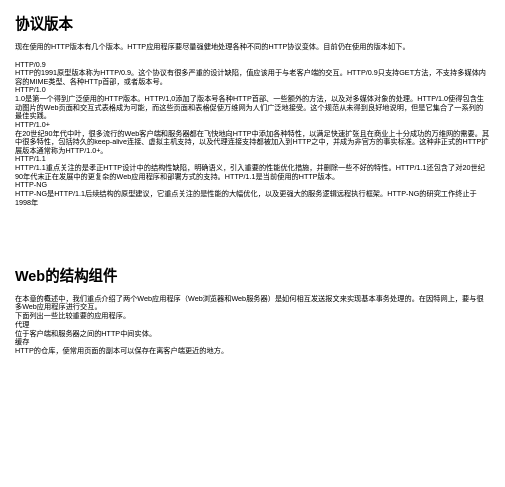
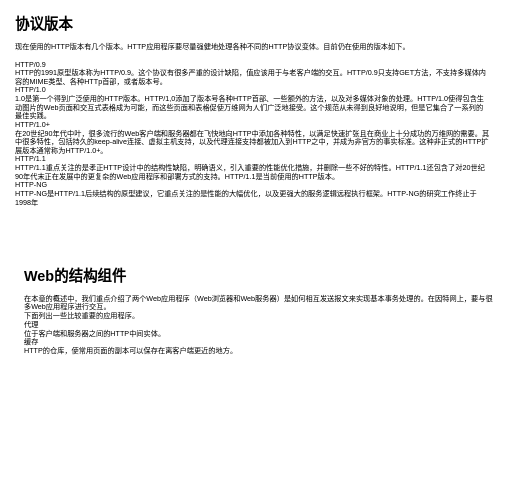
- <mxCell id="3" value="&lt;h1&gt;Web的结构组件&lt;/h1&gt;&lt;div&gt;在本章的概述中，我们重点介绍了两个Web应用程序（Web浏览器和Web服务器）是如何相互发送报文来实现基本事务处理的。在因特网上，要与很多Web应用程序进行交互。&lt;/div&gt;&lt;div&gt;下面列出一些比较重要的应用程序。&lt;/div&gt;&lt;div&gt;代理&lt;/div&gt;&lt;div&gt;位于客户端和服务器之间的HTTP中间实体。&lt;/div&gt;&lt;div&gt;缓存&lt;/div&gt;&lt;div&gt;HTTP的仓库，使常用页面的副本可以保存在离客户端更近的地方。&lt;/div&gt;&lt;div&gt;&lt;br&gt;&lt;/div&gt;" style="text;html=1;strokeColor=none;fillColor=none;spacing=5;spacingTop=-20;whiteSpace=wrap;overflow=hidden;rounded=0;" vertex="1" parent="1"><mxGeometry x="20" y="440" width="800" height="350" as="geometry" /></mxCell>
+ <mxCell id="3" value="&lt;h1&gt;Web的结构组件&lt;/h1&gt;&lt;div&gt;在本章的概述中，我们重点介绍了两个Web应用程序（Web浏览器和Web服务器）是如何相互发送报文来实现基本事务处理的。在因特网上，要与很多Web应用程序进行交互。&lt;/div&gt;&lt;div&gt;下面列出一些比较重要的应用程序。&lt;/div&gt;&lt;div&gt;代理&lt;/div&gt;&lt;div&gt;位于客户端和服务器之间的HTTP中间实体。&lt;/div&gt;&lt;div&gt;缓存&lt;/div&gt;&lt;div&gt;HTTP的仓库，使常用页面的副本可以保存在离客户端更近的地方。&lt;/div&gt;&lt;div&gt;&lt;br&gt;&lt;/div&gt;" style="text;html=1;strokeColor=none;fillColor=none;spacing=5;spacingTop=-20;whiteSpace=wrap;overflow=hidden;rounded=0;" vertex="1" parent="1"><mxGeometry x="35" y="440" width="800" height="350" as="geometry" /></mxCell>
